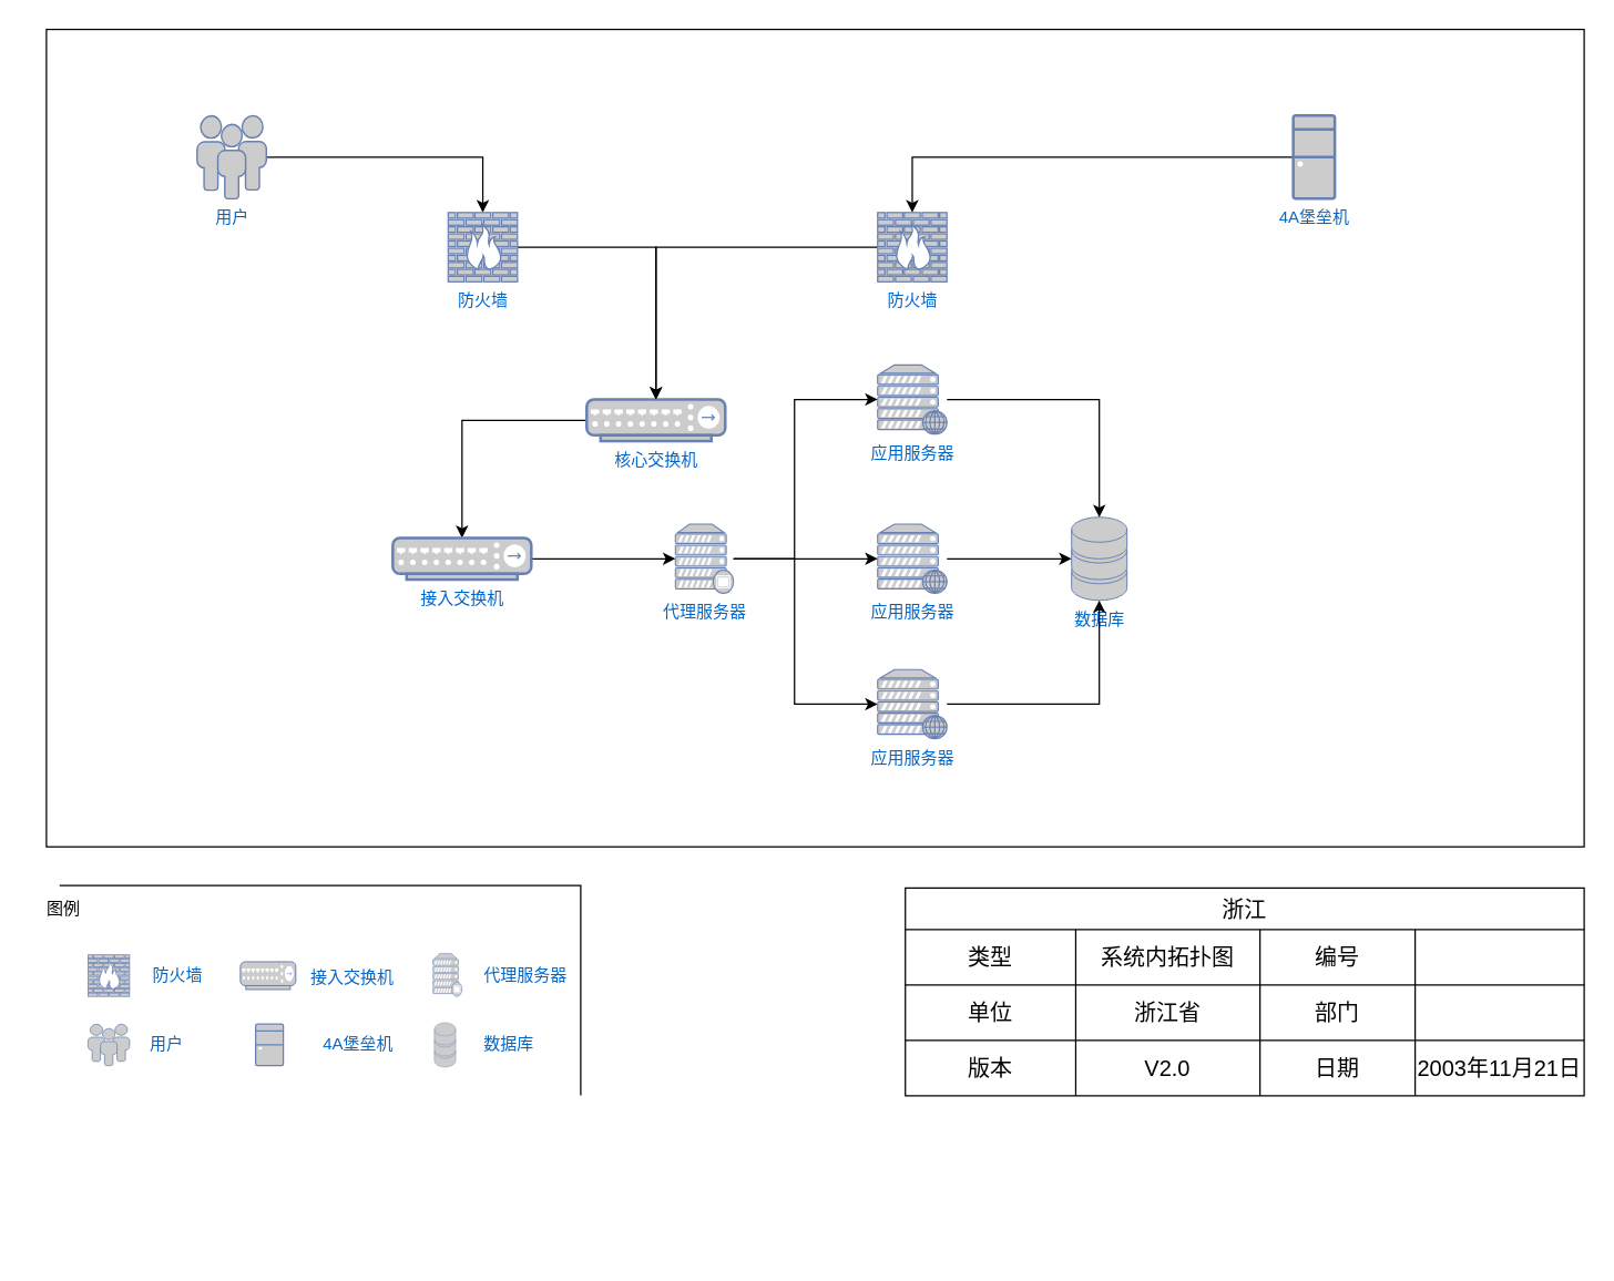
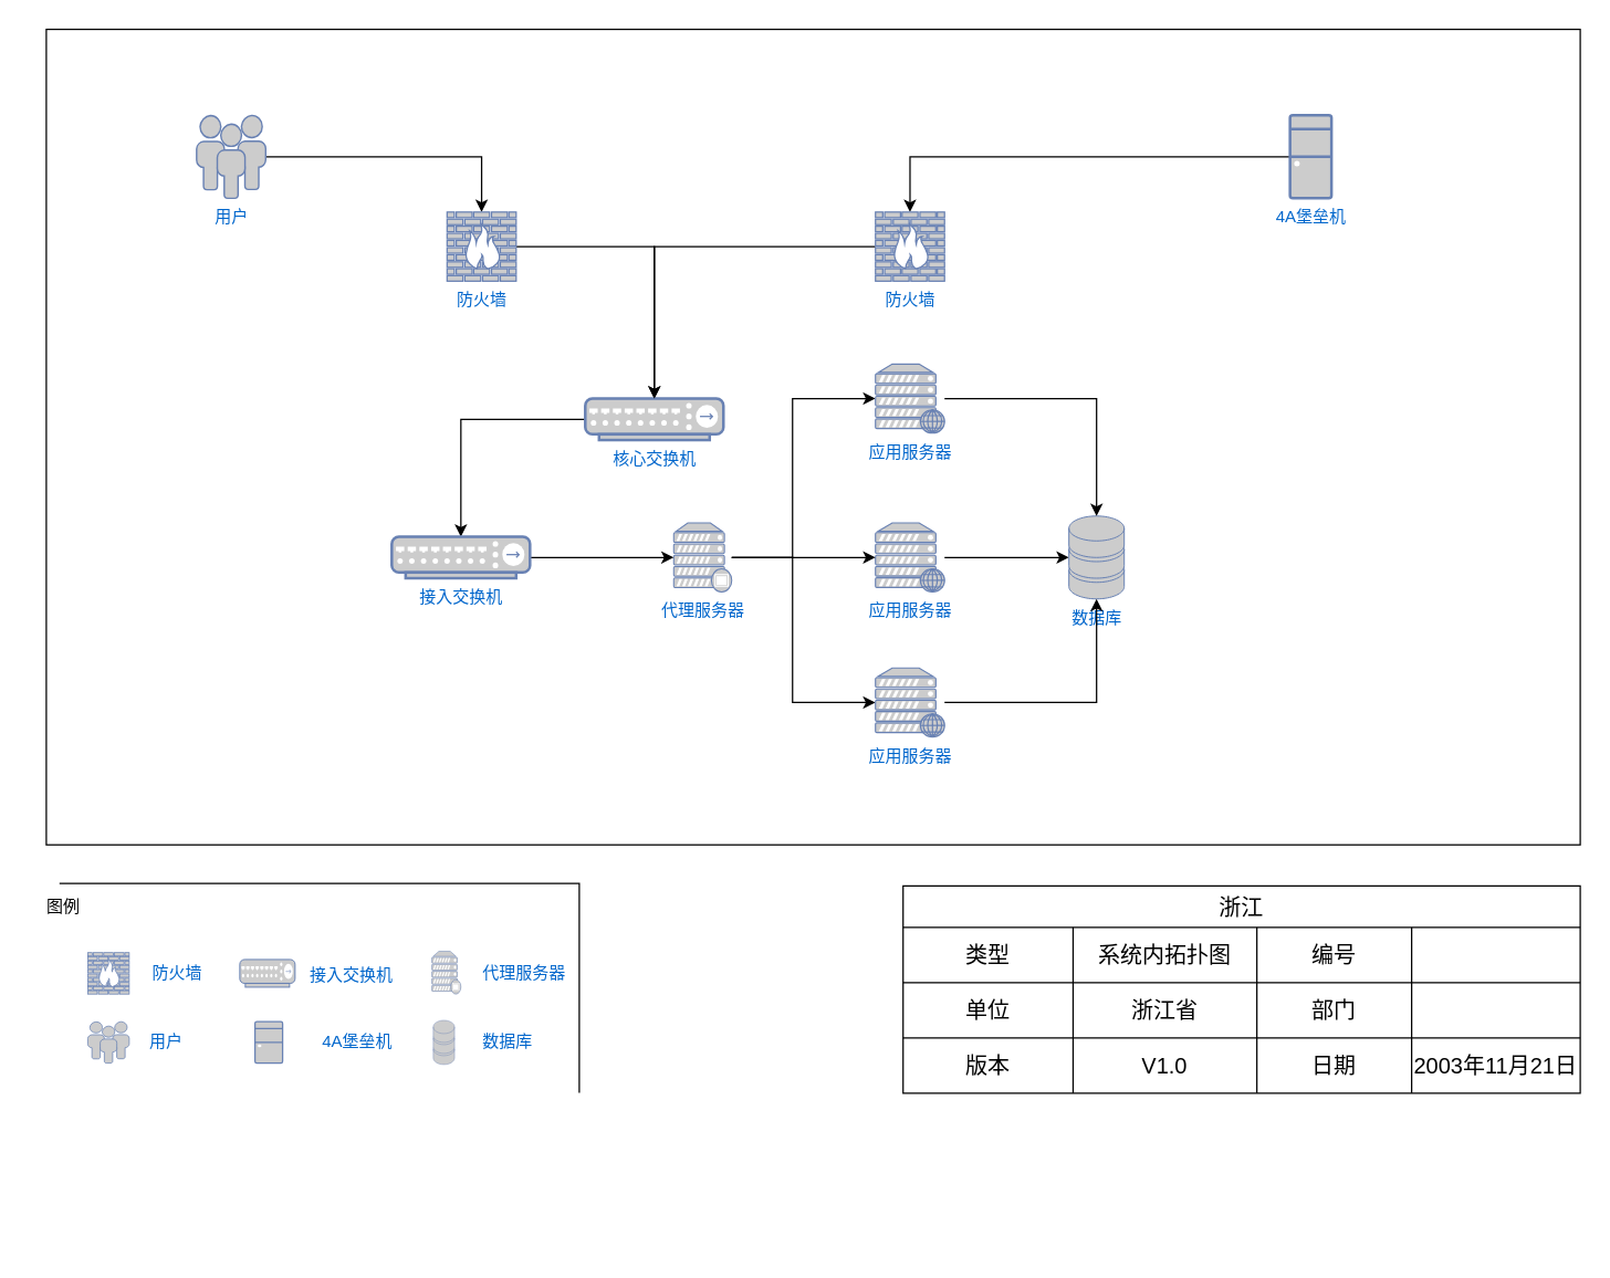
- <mxCell id="33" value="V2.0" style="shape=partialRectangle;html=1;whiteSpace=wrap;connectable=0;strokeColor=inherit;overflow=hidden;fillColor=none;top=0;left=0;bottom=0;right=0;pointerEvents=1;fontSize=16;" parent="31" vertex="1"><mxGeometry x="123" width="133" height="40" as="geometry"><mxRectangle width="133" height="40" as="alternateBounds" /></mxGeometry></mxCell>
+ <mxCell id="33" value="V1.0" style="shape=partialRectangle;html=1;whiteSpace=wrap;connectable=0;strokeColor=inherit;overflow=hidden;fillColor=none;top=0;left=0;bottom=0;right=0;pointerEvents=1;fontSize=16;" parent="31" vertex="1"><mxGeometry x="123" width="133" height="40" as="geometry"><mxRectangle width="133" height="40" as="alternateBounds" /></mxGeometry></mxCell>
